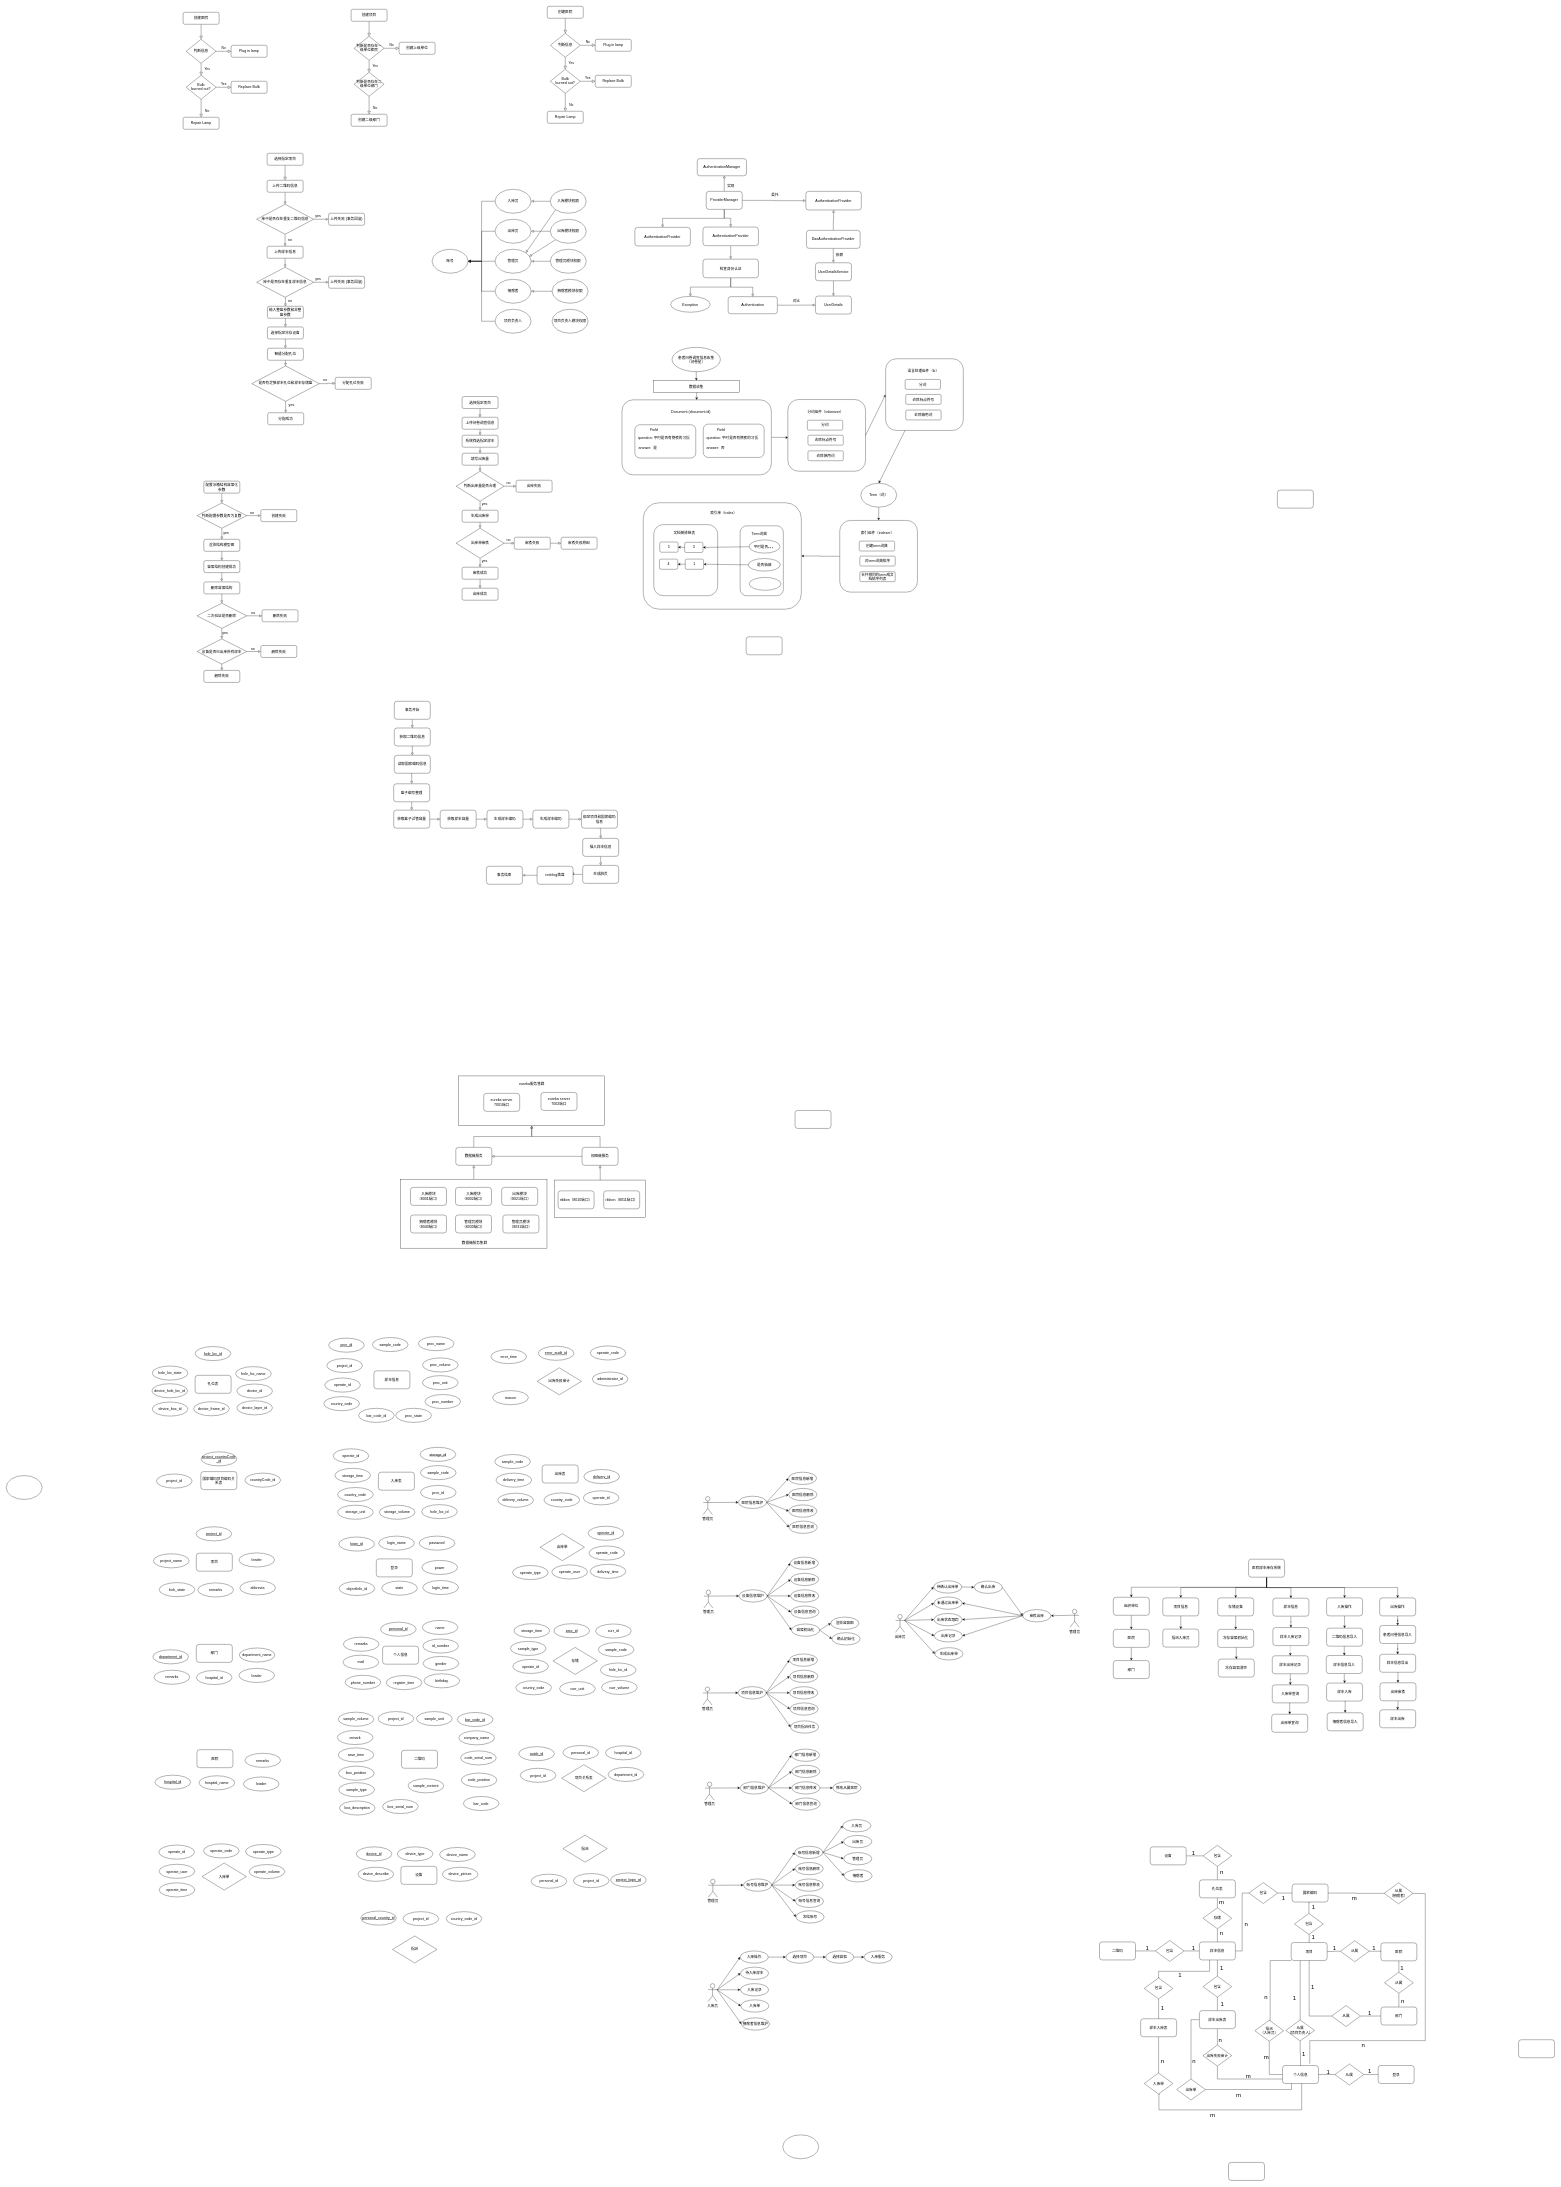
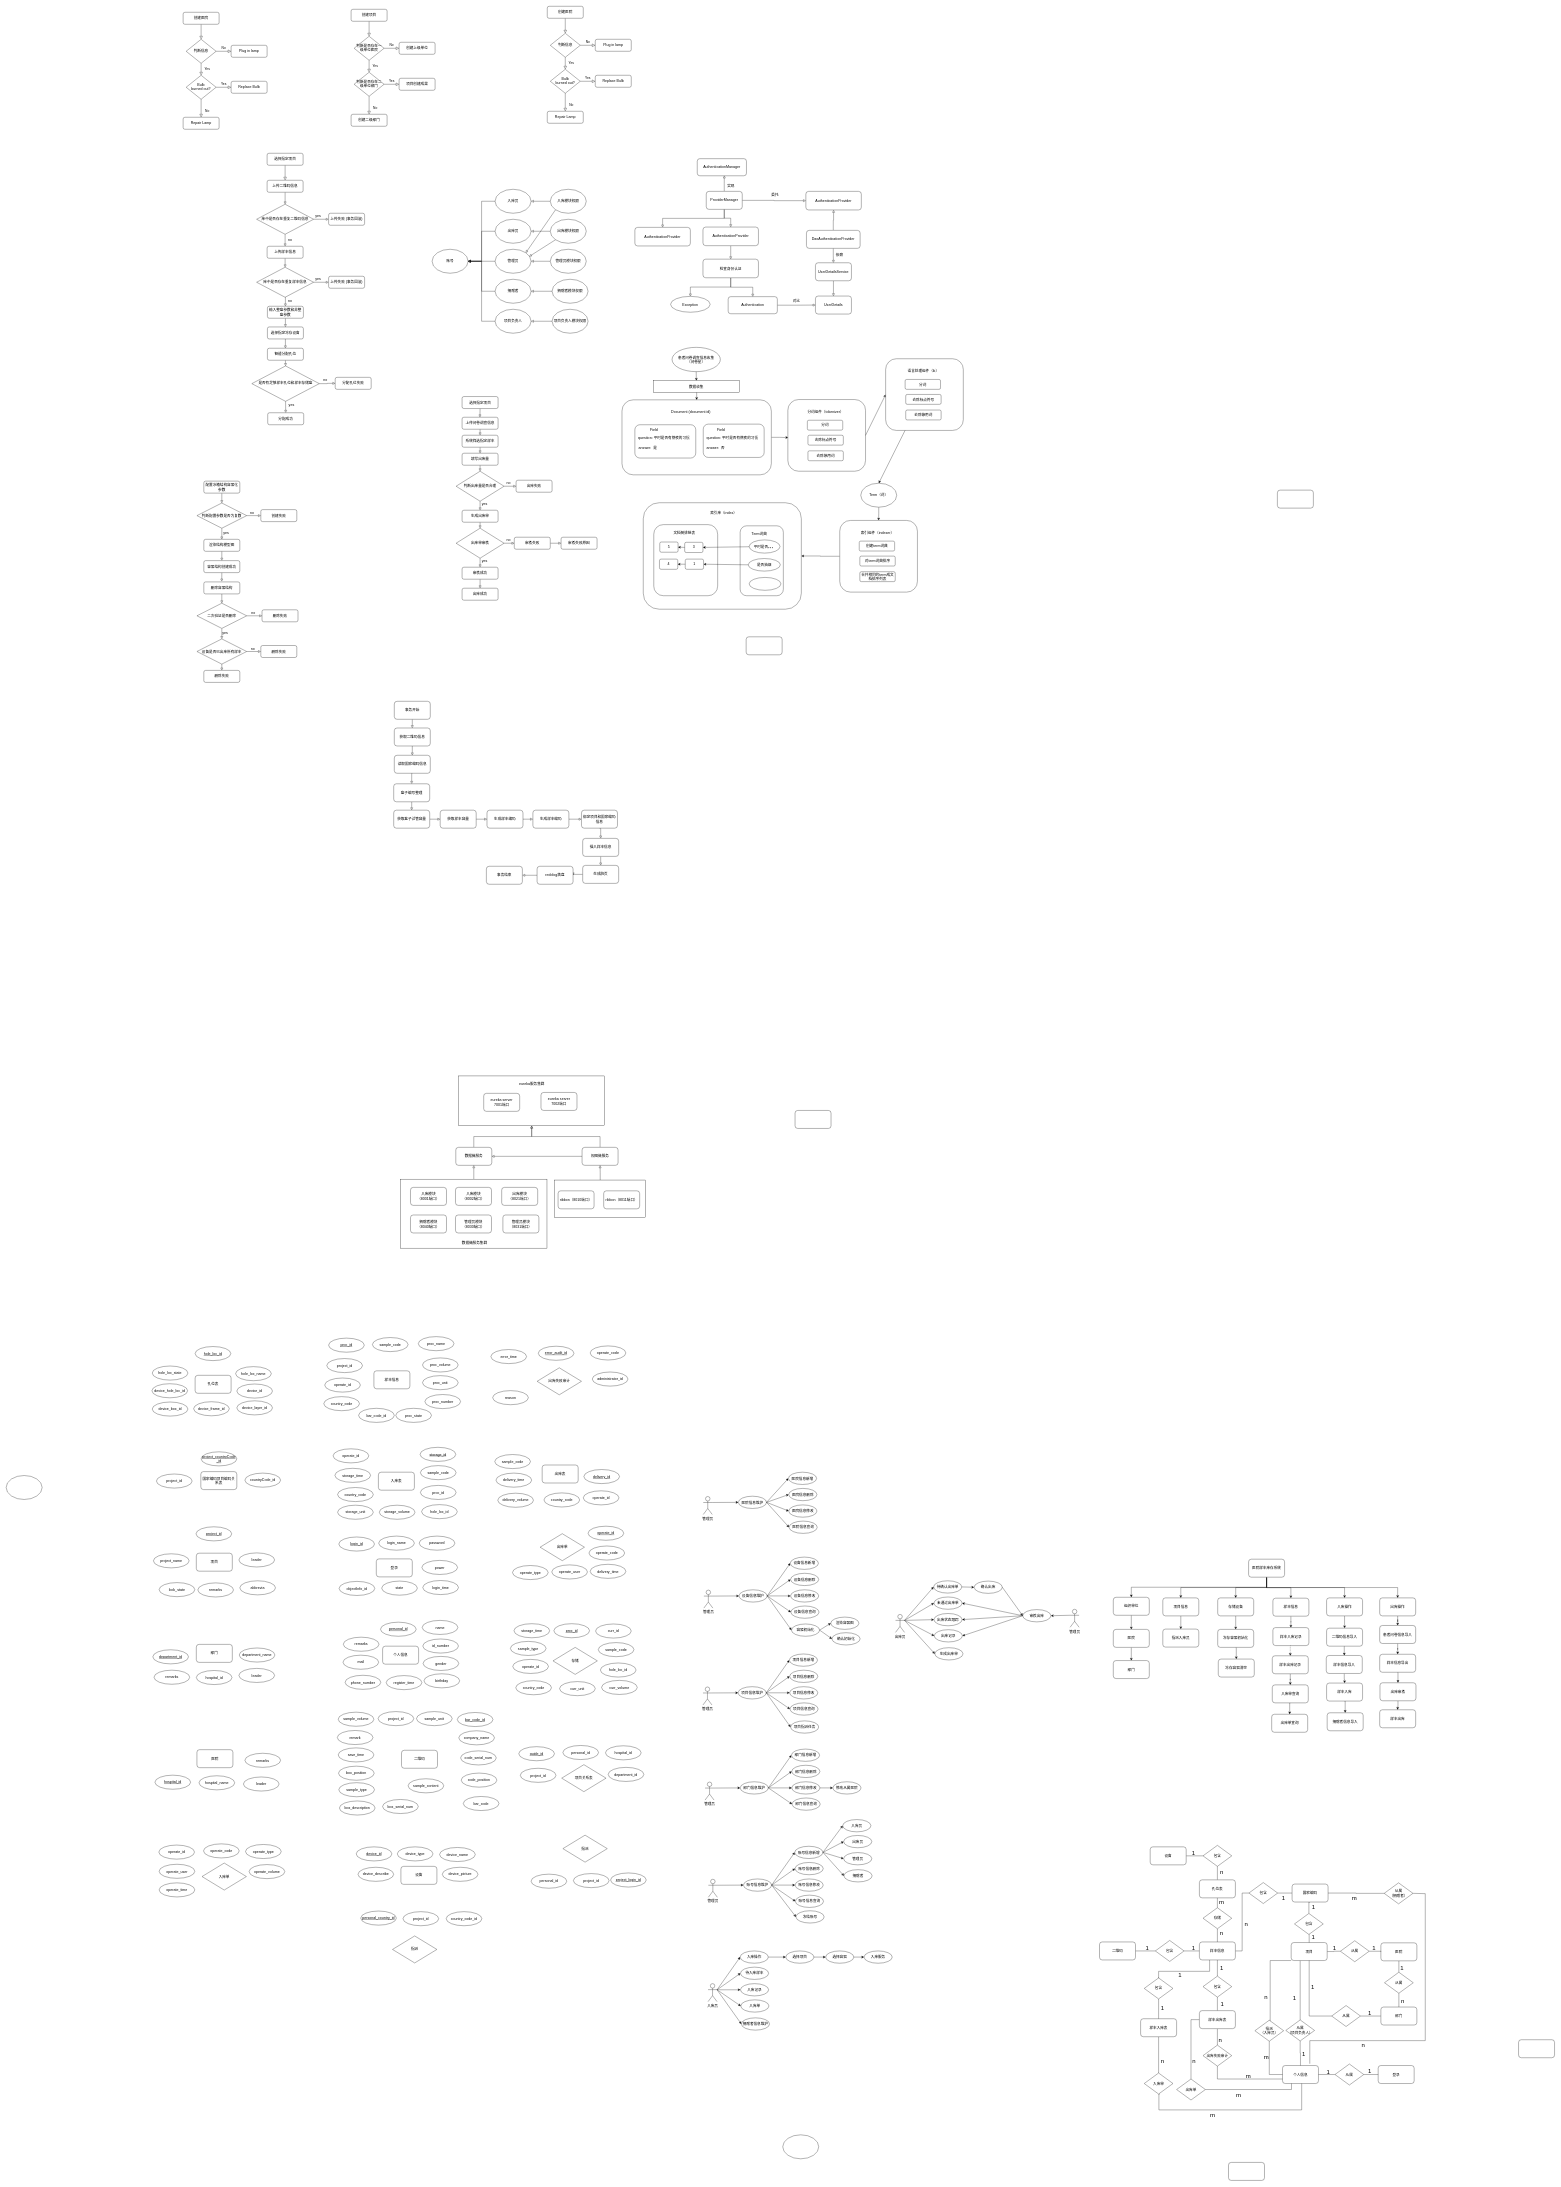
+ <mxCell id="20" value="Yes" style="edgeStyle=orthogonalEdgeStyle;rounded=0;html=1;jettySize=auto;orthogonalLoop=1;fontSize=11;endArrow=block;endFill=0;endSize=8;strokeWidth=1;shadow=0;labelBackgroundColor=none;" parent="1" source="21" target="23" edge="1"><mxGeometry y="10" relative="1" as="geometry"><mxPoint as="offset" /></mxGeometry></mxCell>
+ <mxCell id="23" value="项目创建成果" style="rounded=1;whiteSpace=wrap;html=1;fontSize=12;glass=0;strokeWidth=1;shadow=0;" parent="1" vertex="1"><mxGeometry x="1330" y="260" width="120" height="40" as="geometry" /></mxCell>
+ <mxCell id="86" style="edgeStyle=orthogonalEdgeStyle;rounded=0;orthogonalLoop=1;jettySize=auto;html=1;exitX=0;exitY=0.5;exitDx=0;exitDy=0;entryX=1;entryY=0.5;entryDx=0;entryDy=0;endArrow=block;endFill=0;" parent="1" source="87" target="85" edge="1"><mxGeometry relative="1" as="geometry" /></mxCell>
